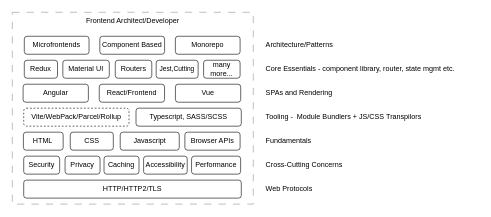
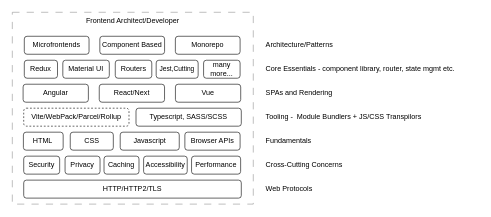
- <mxCell id="9" value="React/Frontend" style="rounded=1;whiteSpace=wrap;html=1;" vertex="1" parent="7"><mxGeometry x="127.05" width="108.9" height="30" as="geometry" /></mxCell>
+ <mxCell id="9" value="React/Next" style="rounded=1;whiteSpace=wrap;html=1;" vertex="1" parent="7"><mxGeometry x="127.05" width="108.9" height="30" as="geometry" /></mxCell>
